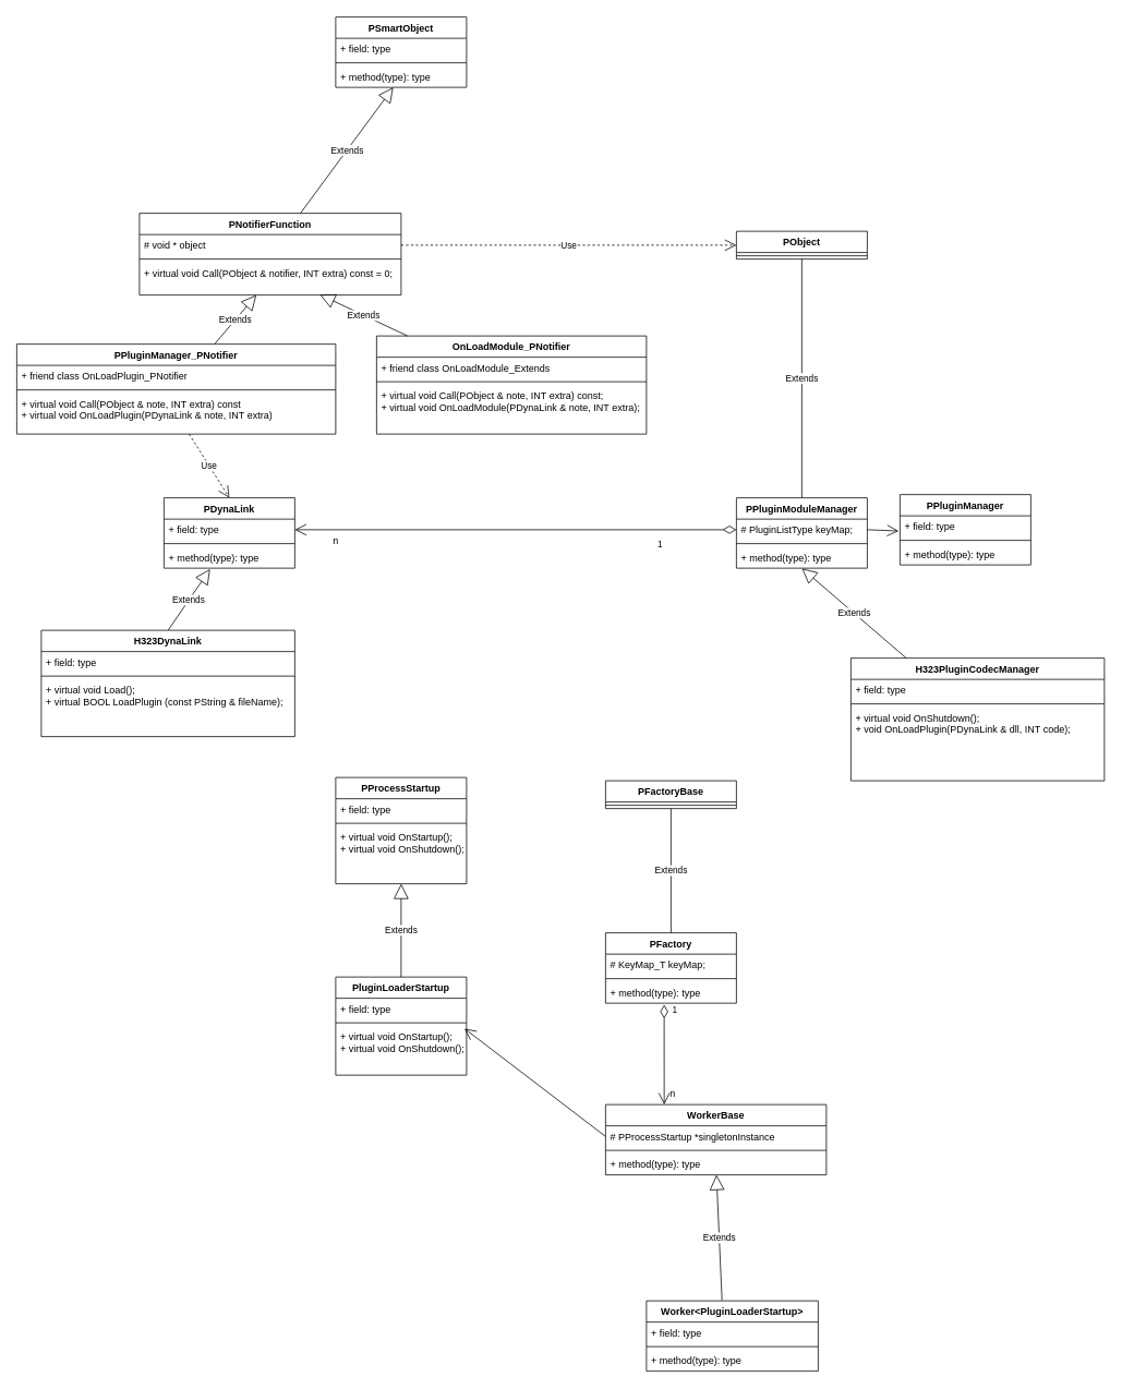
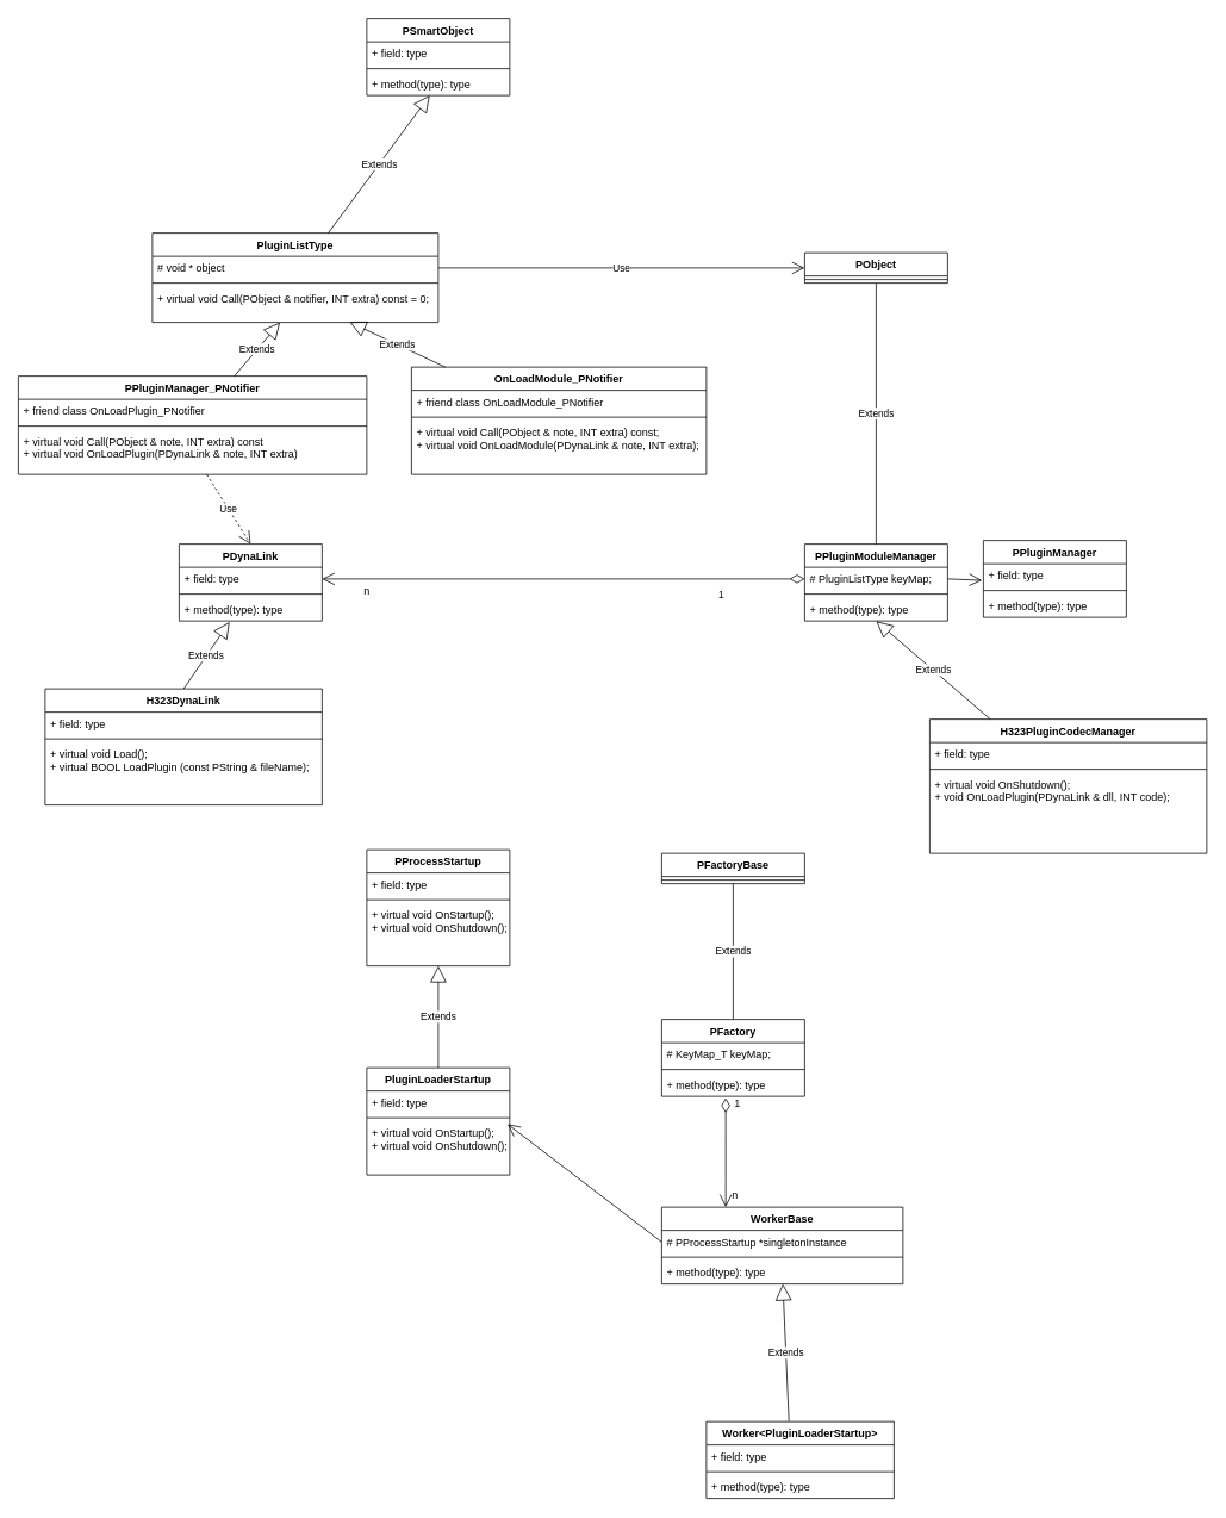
- <mxCell id="2" value="PNotifierFunction" style="swimlane;fontStyle=1;align=center;verticalAlign=top;childLayout=stackLayout;horizontal=1;startSize=26;horizontalStack=0;resizeParent=1;resizeParentMax=0;resizeLast=0;collapsible=1;marginBottom=0;" vertex="1" parent="1"><mxGeometry x="170" y="260" width="320" height="100" as="geometry" /></mxCell>
+ <mxCell id="2" value="PluginListType" style="swimlane;fontStyle=1;align=center;verticalAlign=top;childLayout=stackLayout;horizontal=1;startSize=26;horizontalStack=0;resizeParent=1;resizeParentMax=0;resizeLast=0;collapsible=1;marginBottom=0;" vertex="1" parent="1"><mxGeometry x="170" y="260" width="320" height="100" as="geometry" /></mxCell>
- <mxCell id="59" value="Use" style="endArrow=open;endSize=12;dashed=1;html=1;entryX=0;entryY=0.5;entryDx=0;entryDy=0;exitX=1;exitY=0.5;exitDx=0;exitDy=0;" edge="1" parent="1" source="3" target="56"><mxGeometry width="160" relative="1" as="geometry"><mxPoint x="610" y="530" as="sourcePoint" /><mxPoint x="770" y="530" as="targetPoint" /></mxGeometry></mxCell>
+ <mxCell id="59" value="Use" style="endArrow=open;endSize=12;dashed=0;html=1;entryX=0;entryY=0.5;entryDx=0;entryDy=0;exitX=1;exitY=0.5;exitDx=0;exitDy=0;" edge="1" parent="1" source="3" target="56"><mxGeometry width="160" relative="1" as="geometry"><mxPoint x="610" y="530" as="sourcePoint" /><mxPoint x="770" y="530" as="targetPoint" /></mxGeometry></mxCell>
- <mxCell id="52" value="+ friend class OnLoadModule_Extends" style="text;strokeColor=none;fillColor=none;align=left;verticalAlign=top;spacingLeft=4;spacingRight=4;overflow=hidden;rotatable=0;points=[[0,0.5],[1,0.5]];portConstraint=eastwest;" vertex="1" parent="51"><mxGeometry y="26" width="330" height="26" as="geometry" /></mxCell>
+ <mxCell id="52" value="+ friend class OnLoadModule_PNotifier" style="text;strokeColor=none;fillColor=none;align=left;verticalAlign=top;spacingLeft=4;spacingRight=4;overflow=hidden;rotatable=0;points=[[0,0.5],[1,0.5]];portConstraint=eastwest;" vertex="1" parent="51"><mxGeometry y="26" width="330" height="26" as="geometry" /></mxCell>
